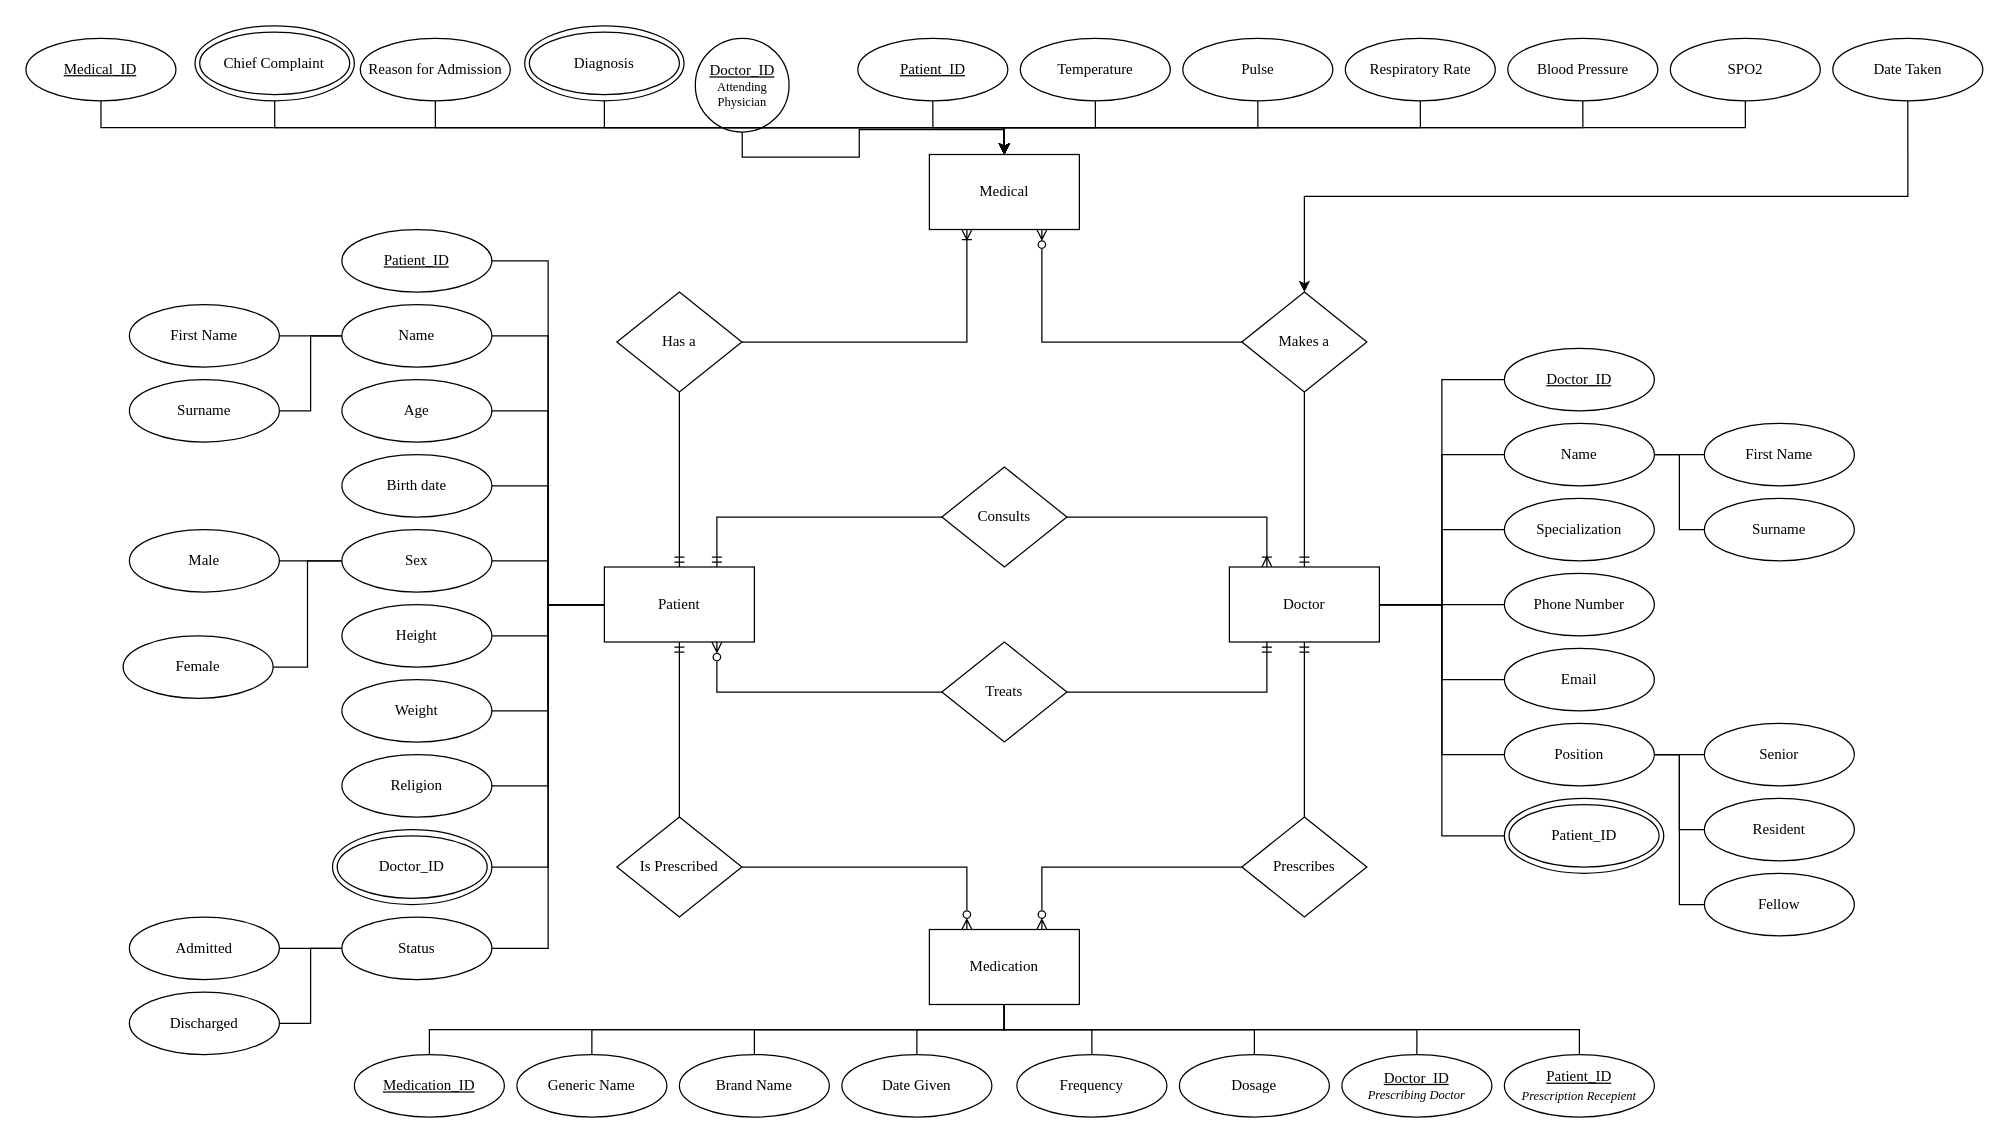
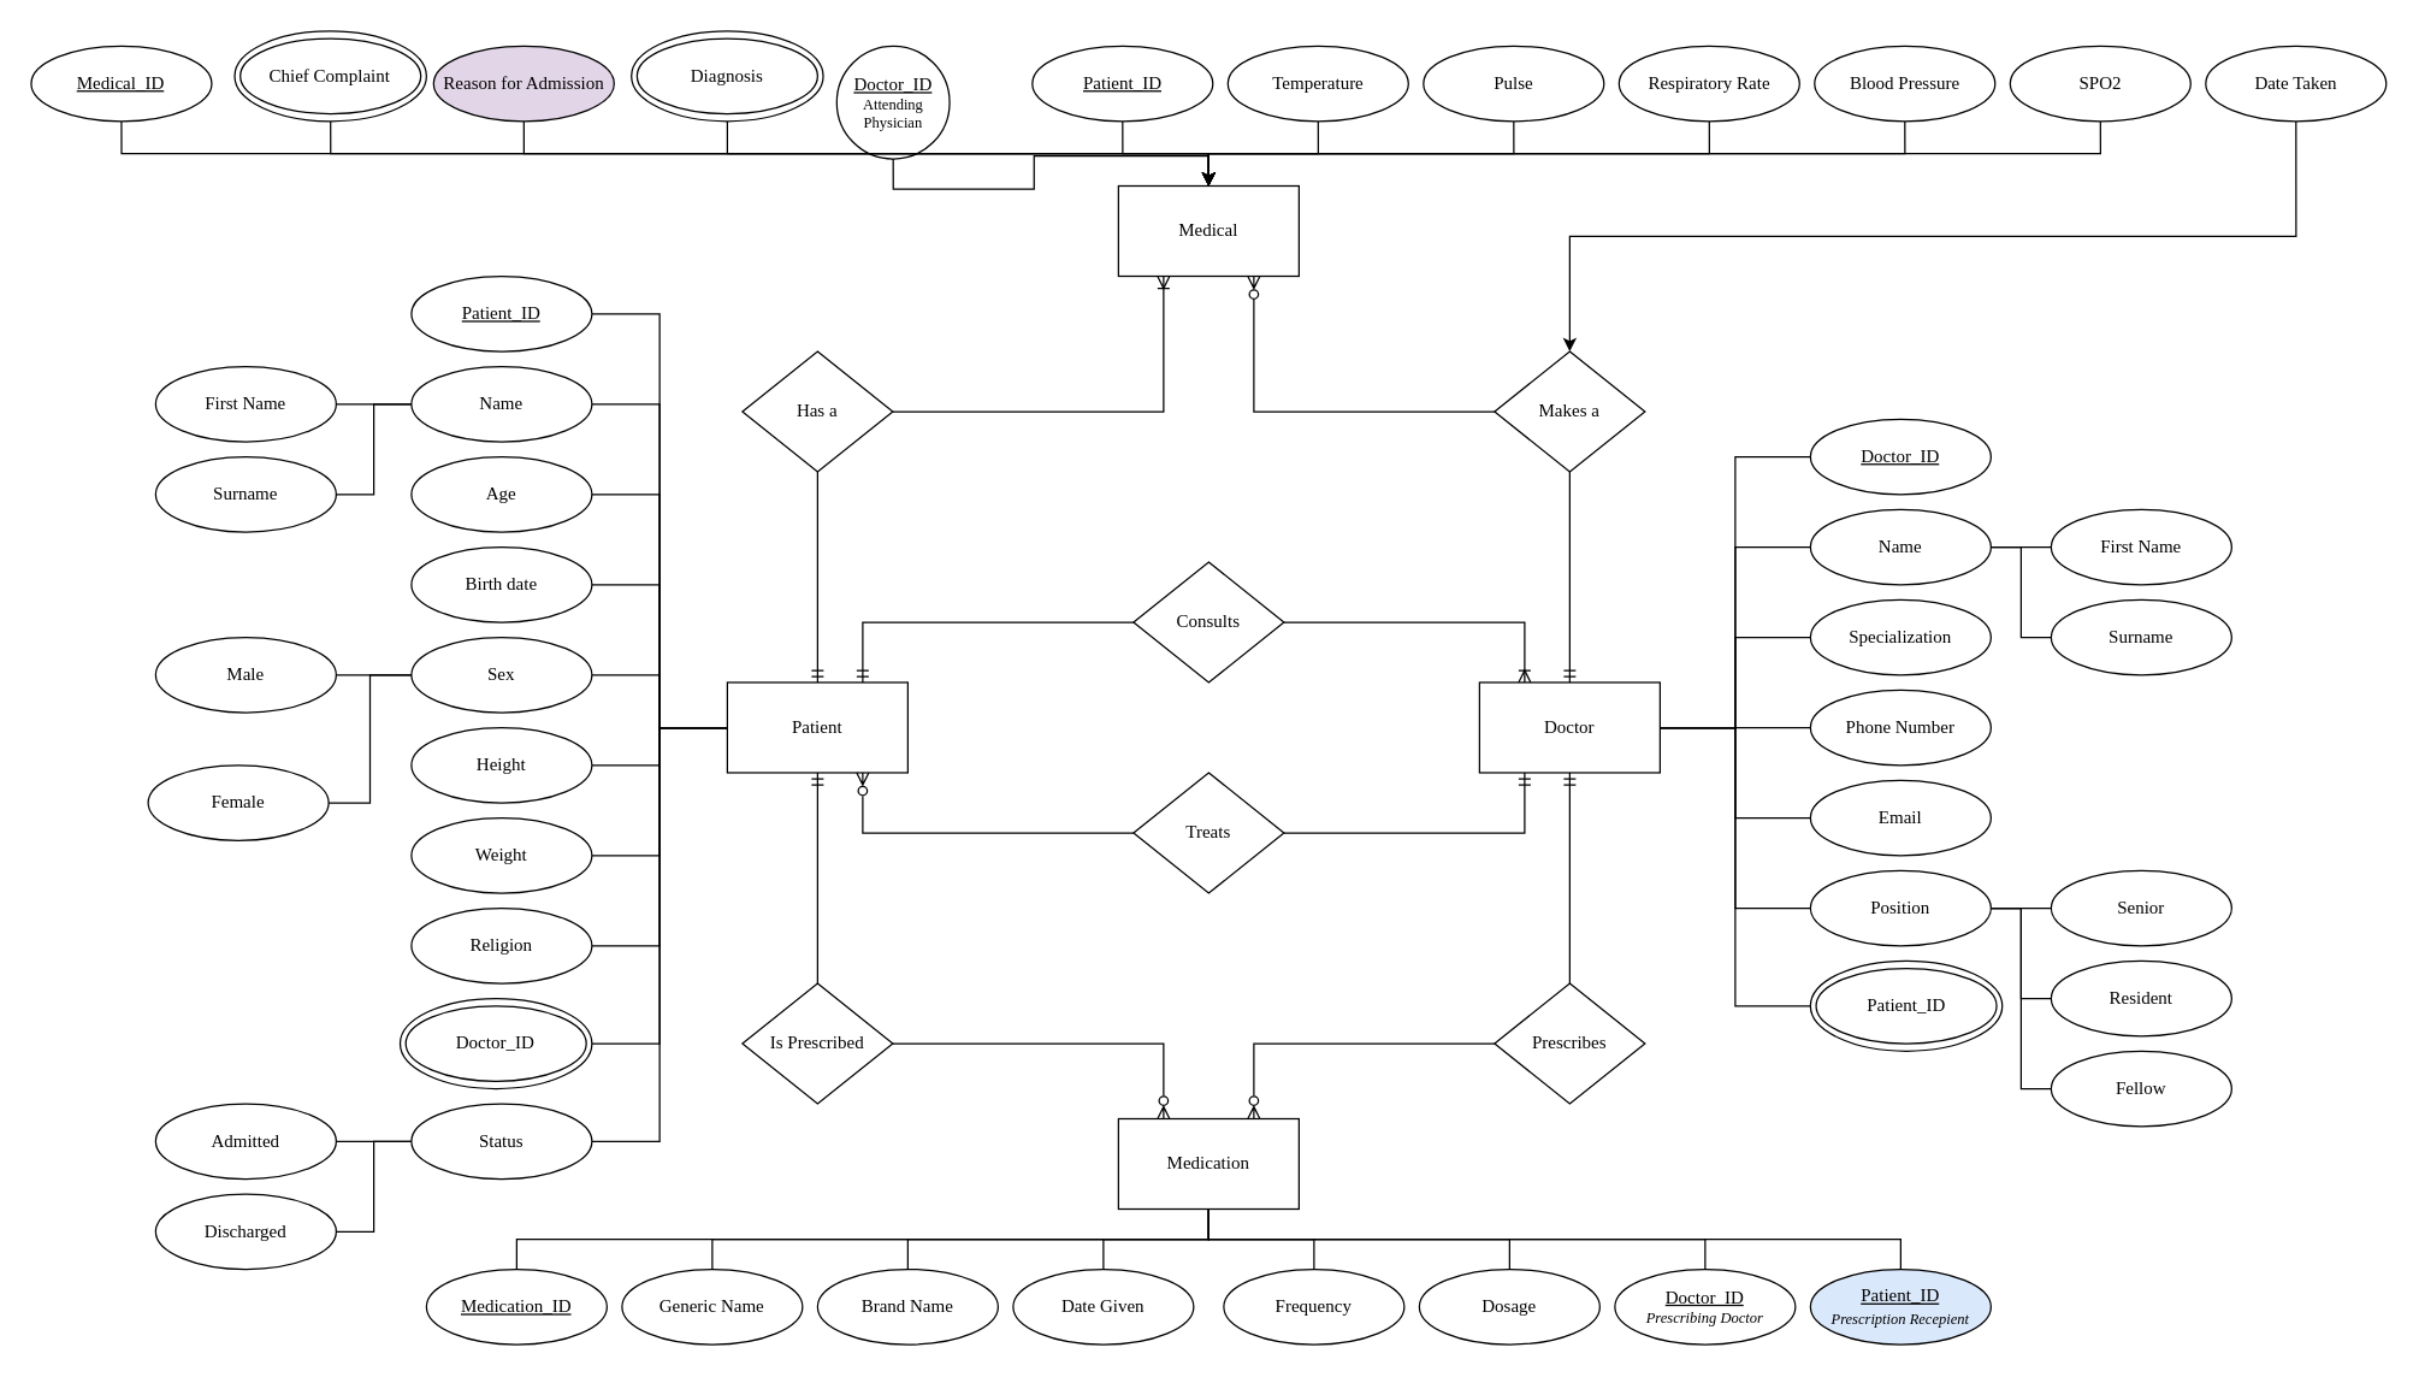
- <mxCell id="112" value="Reason for Admission" style="ellipse;whiteSpace=wrap;html=1;fontFamily=Carlito;fontSource=https%3A%2F%2Ffonts.googleapis.com%2Fcss%3Ffamily%3DCarlito;" vertex="1" parent="1"><mxGeometry x="287.75" y="30" width="120" height="50" as="geometry" /></mxCell>
+ <mxCell id="112" value="Reason for Admission" style="ellipse;whiteSpace=wrap;html=1;fontFamily=Carlito;fontSource=https%3A%2F%2Ffonts.googleapis.com%2Fcss%3Ffamily%3DCarlito;fillColor=#e1d5e7;" vertex="1" parent="1"><mxGeometry x="287.75" y="30" width="120" height="50" as="geometry" /></mxCell>
- <mxCell id="86" value="&lt;div&gt;&lt;u&gt;Patient_ID&lt;/u&gt;&lt;/div&gt;&lt;div&gt;&lt;i&gt;&lt;font style=&quot;font-size: 10px;&quot;&gt;Prescription Recepient&lt;/font&gt;&lt;/i&gt;&lt;br&gt;&lt;/div&gt;" style="ellipse;whiteSpace=wrap;html=1;fontStyle=0;fontFamily=Carlito;fontSource=https%3A%2F%2Ffonts.googleapis.com%2Fcss%3Ffamily%3DCarlito;" vertex="1" parent="1"><mxGeometry x="1203" y="843" width="120" height="50" as="geometry" /></mxCell>
+ <mxCell id="86" value="&lt;div&gt;&lt;u&gt;Patient_ID&lt;/u&gt;&lt;/div&gt;&lt;div&gt;&lt;i&gt;&lt;font style=&quot;font-size: 10px;&quot;&gt;Prescription Recepient&lt;/font&gt;&lt;/i&gt;&lt;br&gt;&lt;/div&gt;" style="ellipse;whiteSpace=wrap;html=1;fontStyle=0;fontFamily=Carlito;fontSource=https%3A%2F%2Ffonts.googleapis.com%2Fcss%3Ffamily%3DCarlito;fillColor=#dae8fc;" vertex="1" parent="1"><mxGeometry x="1203" y="843" width="120" height="50" as="geometry" /></mxCell>
